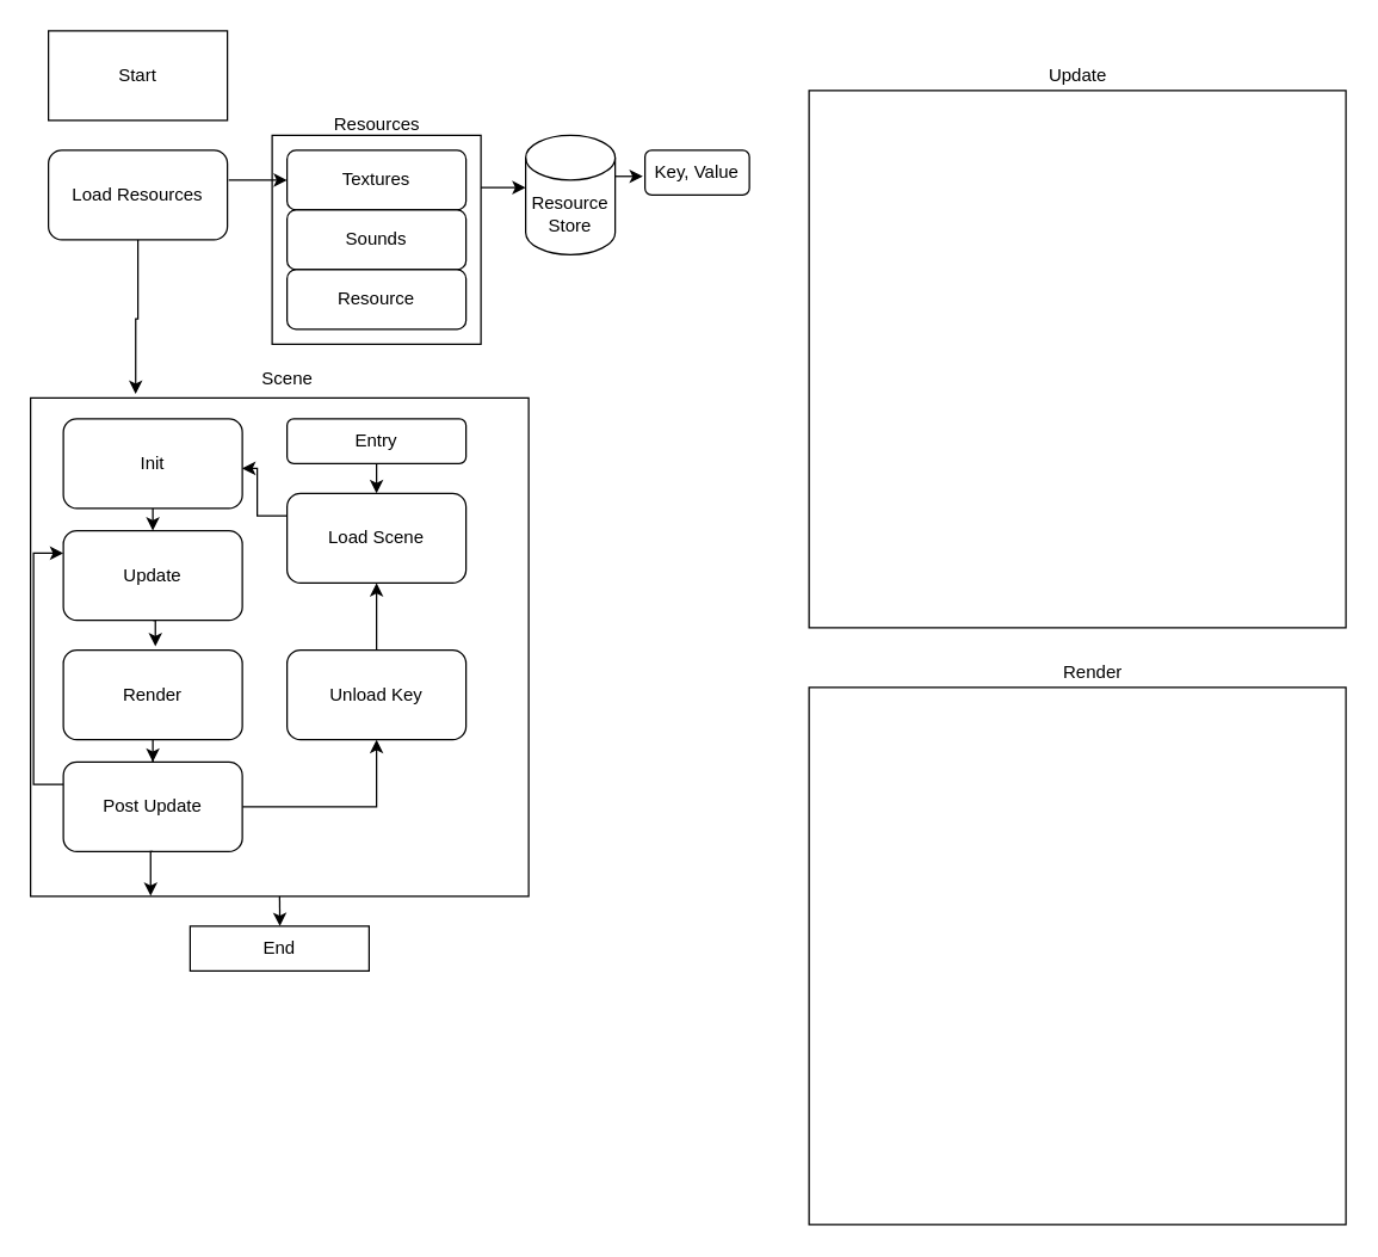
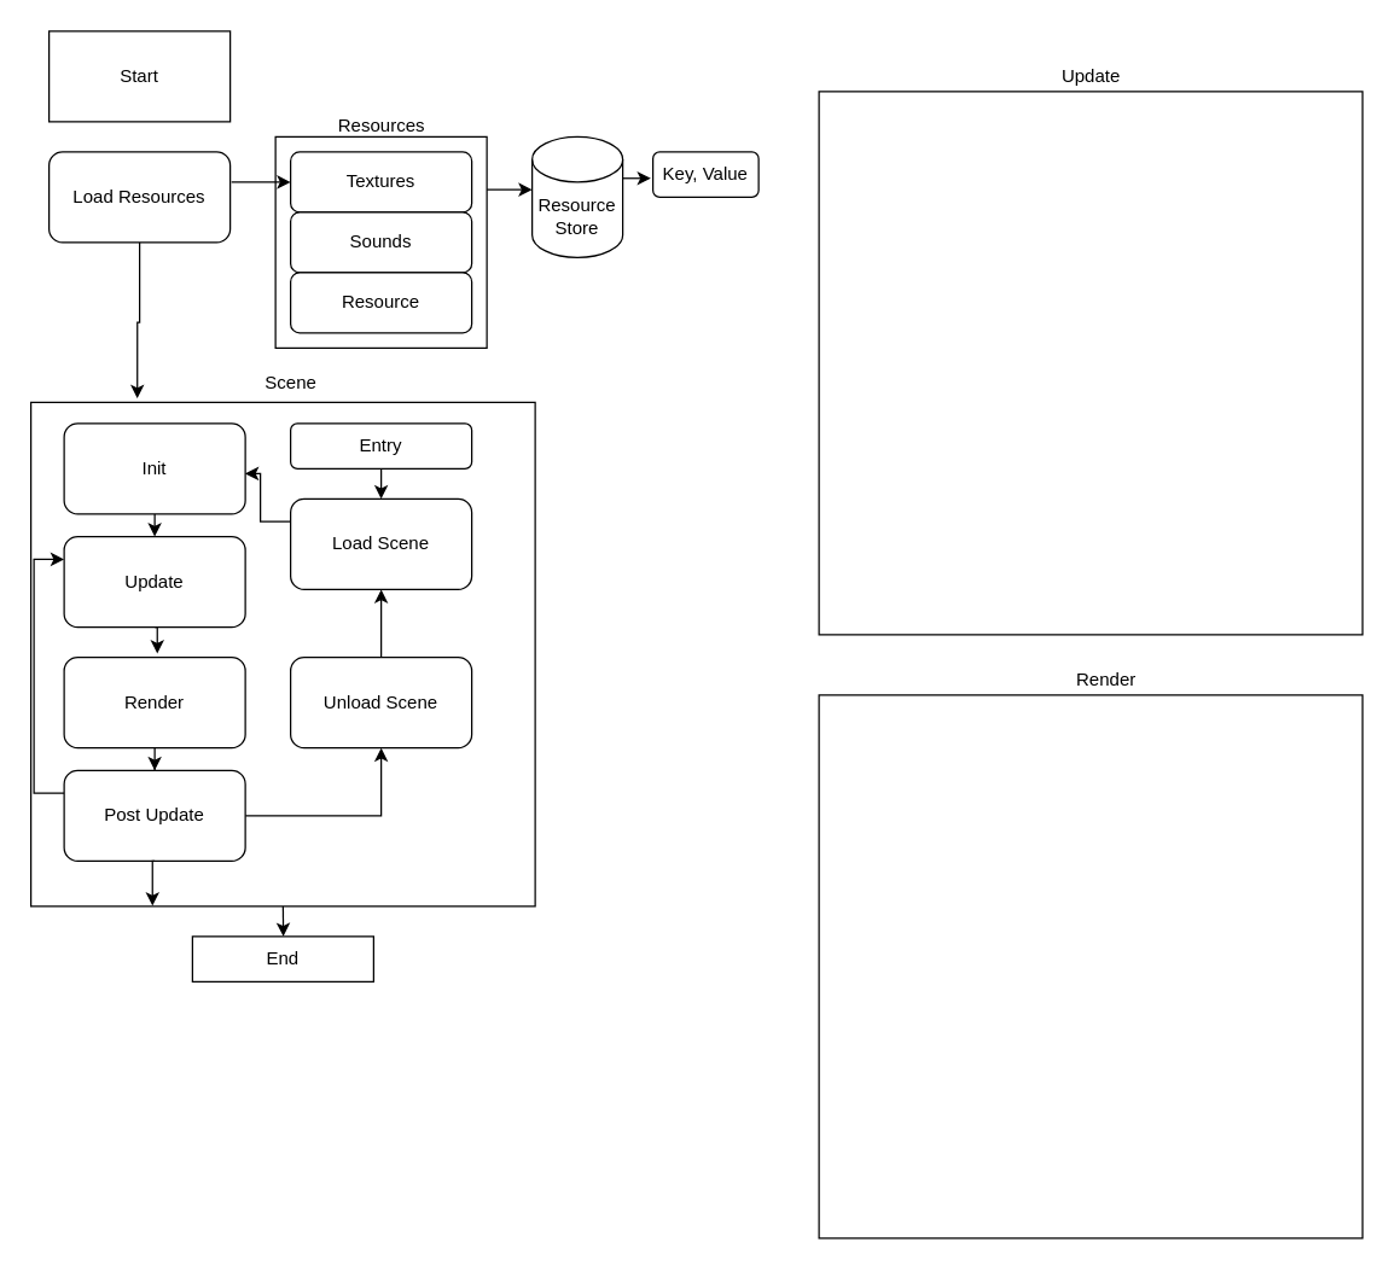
- <mxCell id="21" value="Unload Key" style="rounded=1;whiteSpace=wrap;html=1;" vertex="1" parent="1"><mxGeometry x="192" y="435" width="120" height="60" as="geometry" /></mxCell>
+ <mxCell id="21" value="Unload Scene" style="rounded=1;whiteSpace=wrap;html=1;" vertex="1" parent="1"><mxGeometry x="192" y="435" width="120" height="60" as="geometry" /></mxCell>
